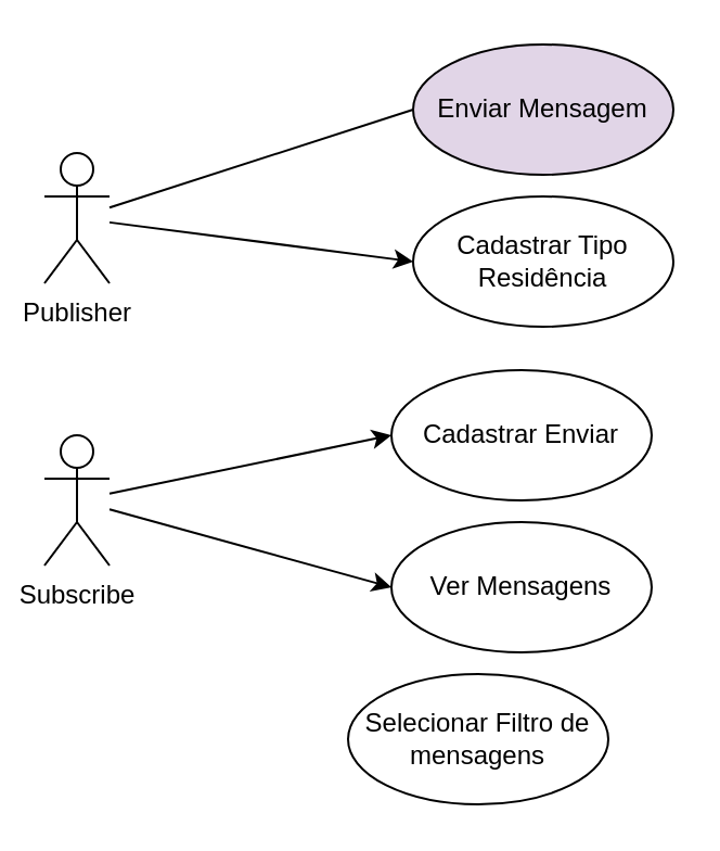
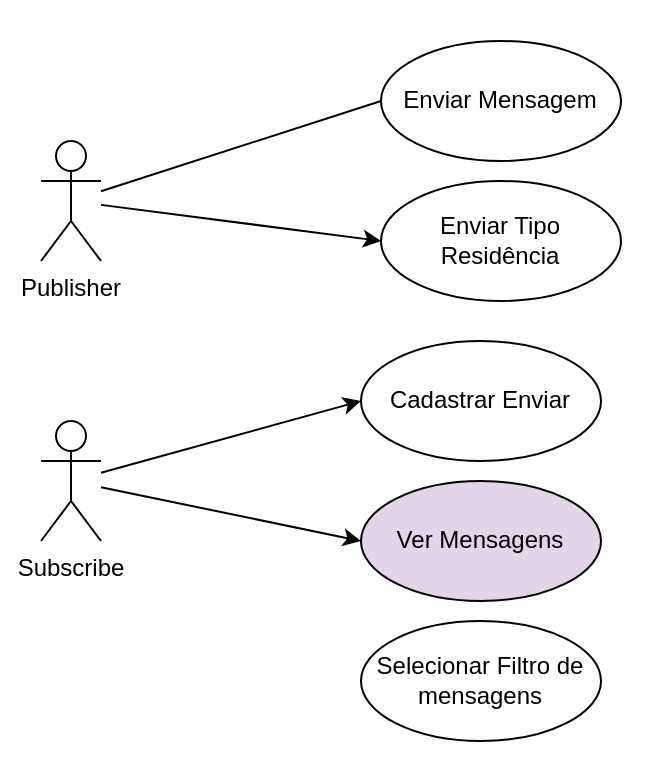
- <mxCell id="8" value="Enviar Mensagem" style="ellipse;whiteSpace=wrap;html=1;fillColor=#e1d5e7;" parent="1" vertex="1"><mxGeometry x="190" y="20" width="120" height="60" as="geometry" /></mxCell>
+ <mxCell id="8" value="Enviar Mensagem" style="ellipse;whiteSpace=wrap;html=1;" parent="1" vertex="1"><mxGeometry x="190" y="20" width="120" height="60" as="geometry" /></mxCell>
- <mxCell id="9" value="Cadastrar Tipo Residência" style="ellipse;whiteSpace=wrap;html=1;" parent="1" vertex="1"><mxGeometry x="190" y="90" width="120" height="60" as="geometry" /></mxCell>
+ <mxCell id="9" value="Enviar Tipo Residência" style="ellipse;whiteSpace=wrap;html=1;" parent="1" vertex="1"><mxGeometry x="190" y="90" width="120" height="60" as="geometry" /></mxCell>
- <mxCell id="7" value="Subscribe" style="shape=umlActor;verticalLabelPosition=bottom;labelBackgroundColor=#ffffff;verticalAlign=top;html=1;" parent="1" vertex="1"><mxGeometry x="20" y="200" width="30" height="60" as="geometry" /></mxCell>
+ <mxCell id="7" value="Subscribe" style="shape=umlActor;verticalLabelPosition=bottom;labelBackgroundColor=#ffffff;verticalAlign=top;html=1;" parent="1" vertex="1"><mxGeometry x="20" y="210" width="30" height="60" as="geometry" /></mxCell>
- <mxCell id="11" value="Ver Mensagens" style="ellipse;whiteSpace=wrap;html=1;" parent="1" vertex="1"><mxGeometry x="180" y="240" width="120" height="60" as="geometry" /></mxCell>
+ <mxCell id="11" value="Ver Mensagens" style="ellipse;whiteSpace=wrap;html=1;fillColor=#e1d5e7;" parent="1" vertex="1"><mxGeometry x="180" y="240" width="120" height="60" as="geometry" /></mxCell>
- <mxCell id="12" value="Selecionar Filtro de mensagens" style="ellipse;whiteSpace=wrap;html=1;" vertex="1" parent="1"><mxGeometry x="160" y="310" width="120" height="60" as="geometry" /></mxCell>
+ <mxCell id="12" value="Selecionar Filtro de mensagens" style="ellipse;whiteSpace=wrap;html=1;" vertex="1" parent="1"><mxGeometry x="180" y="310" width="120" height="60" as="geometry" /></mxCell>
